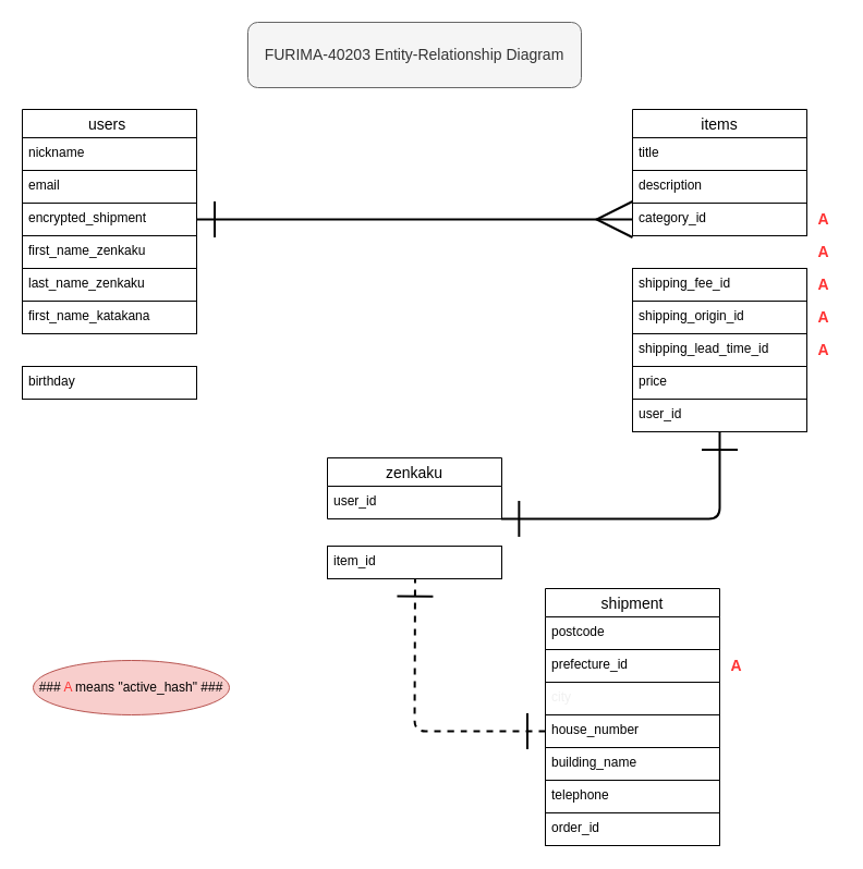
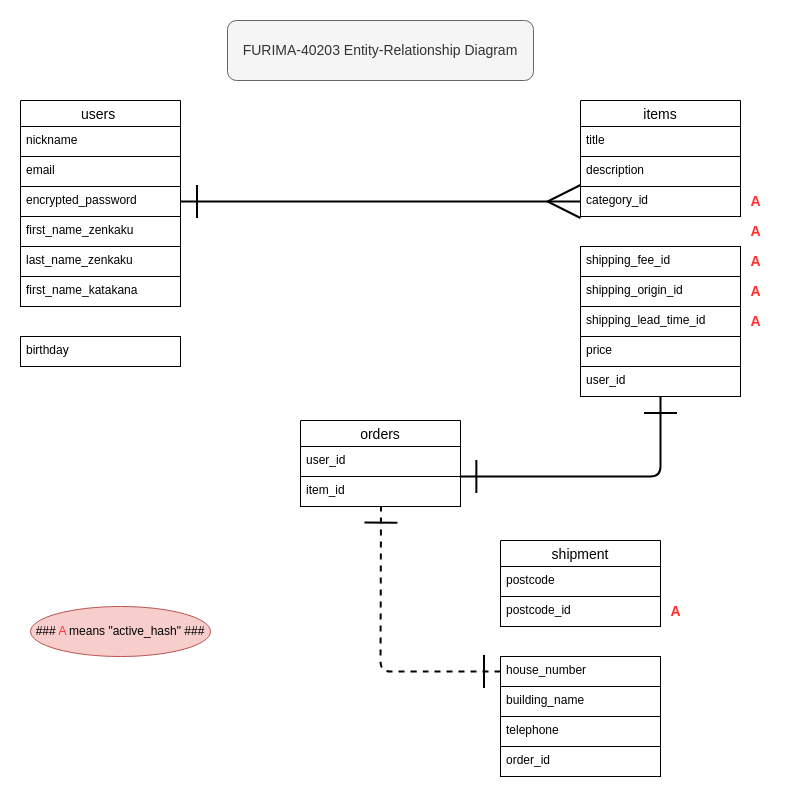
- <mxCell id="5" value="encrypted_shipment" style="text;strokeColor=none;fillColor=none;spacingLeft=4;spacingRight=4;overflow=hidden;rotatable=0;points=[[0,0.5],[1,0.5]];portConstraint=eastwest;fontSize=12;" parent="2" vertex="1"><mxGeometry y="86" width="160" height="30" as="geometry" /></mxCell>
+ <mxCell id="5" value="encrypted_password" style="text;strokeColor=none;fillColor=none;spacingLeft=4;spacingRight=4;overflow=hidden;rotatable=0;points=[[0,0.5],[1,0.5]];portConstraint=eastwest;fontSize=12;" parent="2" vertex="1"><mxGeometry y="86" width="160" height="30" as="geometry" /></mxCell>
- <mxCell id="6" value="zenkaku" style="swimlane;fontStyle=0;childLayout=stackLayout;horizontal=1;startSize=26;horizontalStack=0;resizeParent=1;resizeParentMax=0;resizeLast=0;collapsible=1;marginBottom=0;align=center;fontSize=14;" parent="1" vertex="1"><mxGeometry x="300" y="420" width="160" height="56" as="geometry" /></mxCell>
+ <mxCell id="6" value="orders" style="swimlane;fontStyle=0;childLayout=stackLayout;horizontal=1;startSize=26;horizontalStack=0;resizeParent=1;resizeParentMax=0;resizeLast=0;collapsible=1;marginBottom=0;align=center;fontSize=14;" parent="1" vertex="1"><mxGeometry x="300" y="420" width="160" height="56" as="geometry" /></mxCell>
- <mxCell id="18" value="item_id" style="text;strokeColor=default;fillColor=none;spacingLeft=4;spacingRight=4;overflow=hidden;rotatable=0;points=[[0,0.5],[1,0.5]];portConstraint=eastwest;fontSize=12;" parent="1" vertex="1"><mxGeometry x="300" y="501" width="160" height="30" as="geometry" /></mxCell>
+ <mxCell id="18" value="item_id" style="text;strokeColor=default;fillColor=none;spacingLeft=4;spacingRight=4;overflow=hidden;rotatable=0;points=[[0,0.5],[1,0.5]];portConstraint=eastwest;fontSize=12;" parent="1" vertex="1"><mxGeometry x="300" y="476" width="160" height="30" as="geometry" /></mxCell>
- <mxCell id="23" value="prefecture_id" style="text;strokeColor=default;fillColor=none;spacingLeft=4;spacingRight=4;overflow=hidden;rotatable=0;points=[[0,0.5],[1,0.5]];portConstraint=eastwest;fontSize=12;" parent="1" vertex="1"><mxGeometry x="500" y="596" width="160" height="30" as="geometry" /></mxCell>
+ <mxCell id="23" value="postcode_id" style="text;strokeColor=default;fillColor=none;spacingLeft=4;spacingRight=4;overflow=hidden;rotatable=0;points=[[0,0.5],[1,0.5]];portConstraint=eastwest;fontSize=12;" parent="1" vertex="1"><mxGeometry x="500" y="596" width="160" height="30" as="geometry" /></mxCell>
- <mxCell id="28" value="city" style="text;strokeColor=default;fillColor=none;spacingLeft=4;spacingRight=4;overflow=hidden;rotatable=0;points=[[0,0.5],[1,0.5]];portConstraint=eastwest;fontSize=12;fontColor=#F0F0F0;" parent="1" vertex="1"><mxGeometry x="500" y="626" width="160" height="30" as="geometry" /></mxCell>
